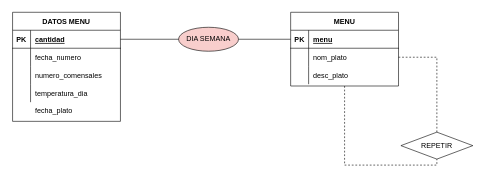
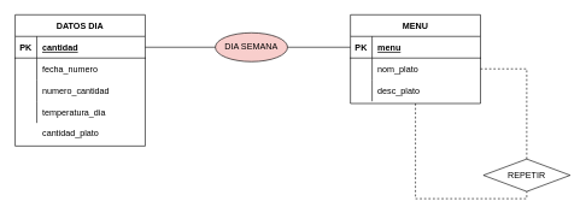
- <mxCell id="2" value="DATOS MENU" style="shape=table;startSize=30;container=1;collapsible=1;childLayout=tableLayout;fixedRows=1;rowLines=0;fontStyle=1;align=center;resizeLast=1;" vertex="1" parent="1"><mxGeometry x="20" y="20" width="180" height="182" as="geometry" /></mxCell>
+ <mxCell id="2" value="DATOS DIA" style="shape=table;startSize=30;container=1;collapsible=1;childLayout=tableLayout;fixedRows=1;rowLines=0;fontStyle=1;align=center;resizeLast=1;" vertex="1" parent="1"><mxGeometry x="20" y="20" width="180" height="182" as="geometry" /></mxCell>
- <mxCell id="11" value="numero_comensales" style="shape=partialRectangle;connectable=0;fillColor=none;top=0;left=0;bottom=0;right=0;align=left;spacingLeft=6;overflow=hidden;" vertex="1" parent="9"><mxGeometry x="30" width="150" height="30" as="geometry"><mxRectangle width="150" height="30" as="alternateBounds" /></mxGeometry></mxCell>
+ <mxCell id="11" value="numero_cantidad" style="shape=partialRectangle;connectable=0;fillColor=none;top=0;left=0;bottom=0;right=0;align=left;spacingLeft=6;overflow=hidden;" vertex="1" parent="9"><mxGeometry x="30" width="150" height="30" as="geometry"><mxRectangle width="150" height="30" as="alternateBounds" /></mxGeometry></mxCell>
- <mxCell id="37" value="fecha_plato" style="shape=partialRectangle;connectable=0;fillColor=none;top=0;left=0;bottom=0;right=0;align=left;spacingLeft=6;overflow=hidden;" vertex="1" parent="1"><mxGeometry x="50" y="169" width="150" height="30" as="geometry"><mxRectangle width="150" height="30" as="alternateBounds" /></mxGeometry></mxCell>
+ <mxCell id="37" value="cantidad_plato" style="shape=partialRectangle;connectable=0;fillColor=none;top=0;left=0;bottom=0;right=0;align=left;spacingLeft=6;overflow=hidden;" vertex="1" parent="1"><mxGeometry x="50" y="169" width="150" height="30" as="geometry"><mxRectangle width="150" height="30" as="alternateBounds" /></mxGeometry></mxCell>
